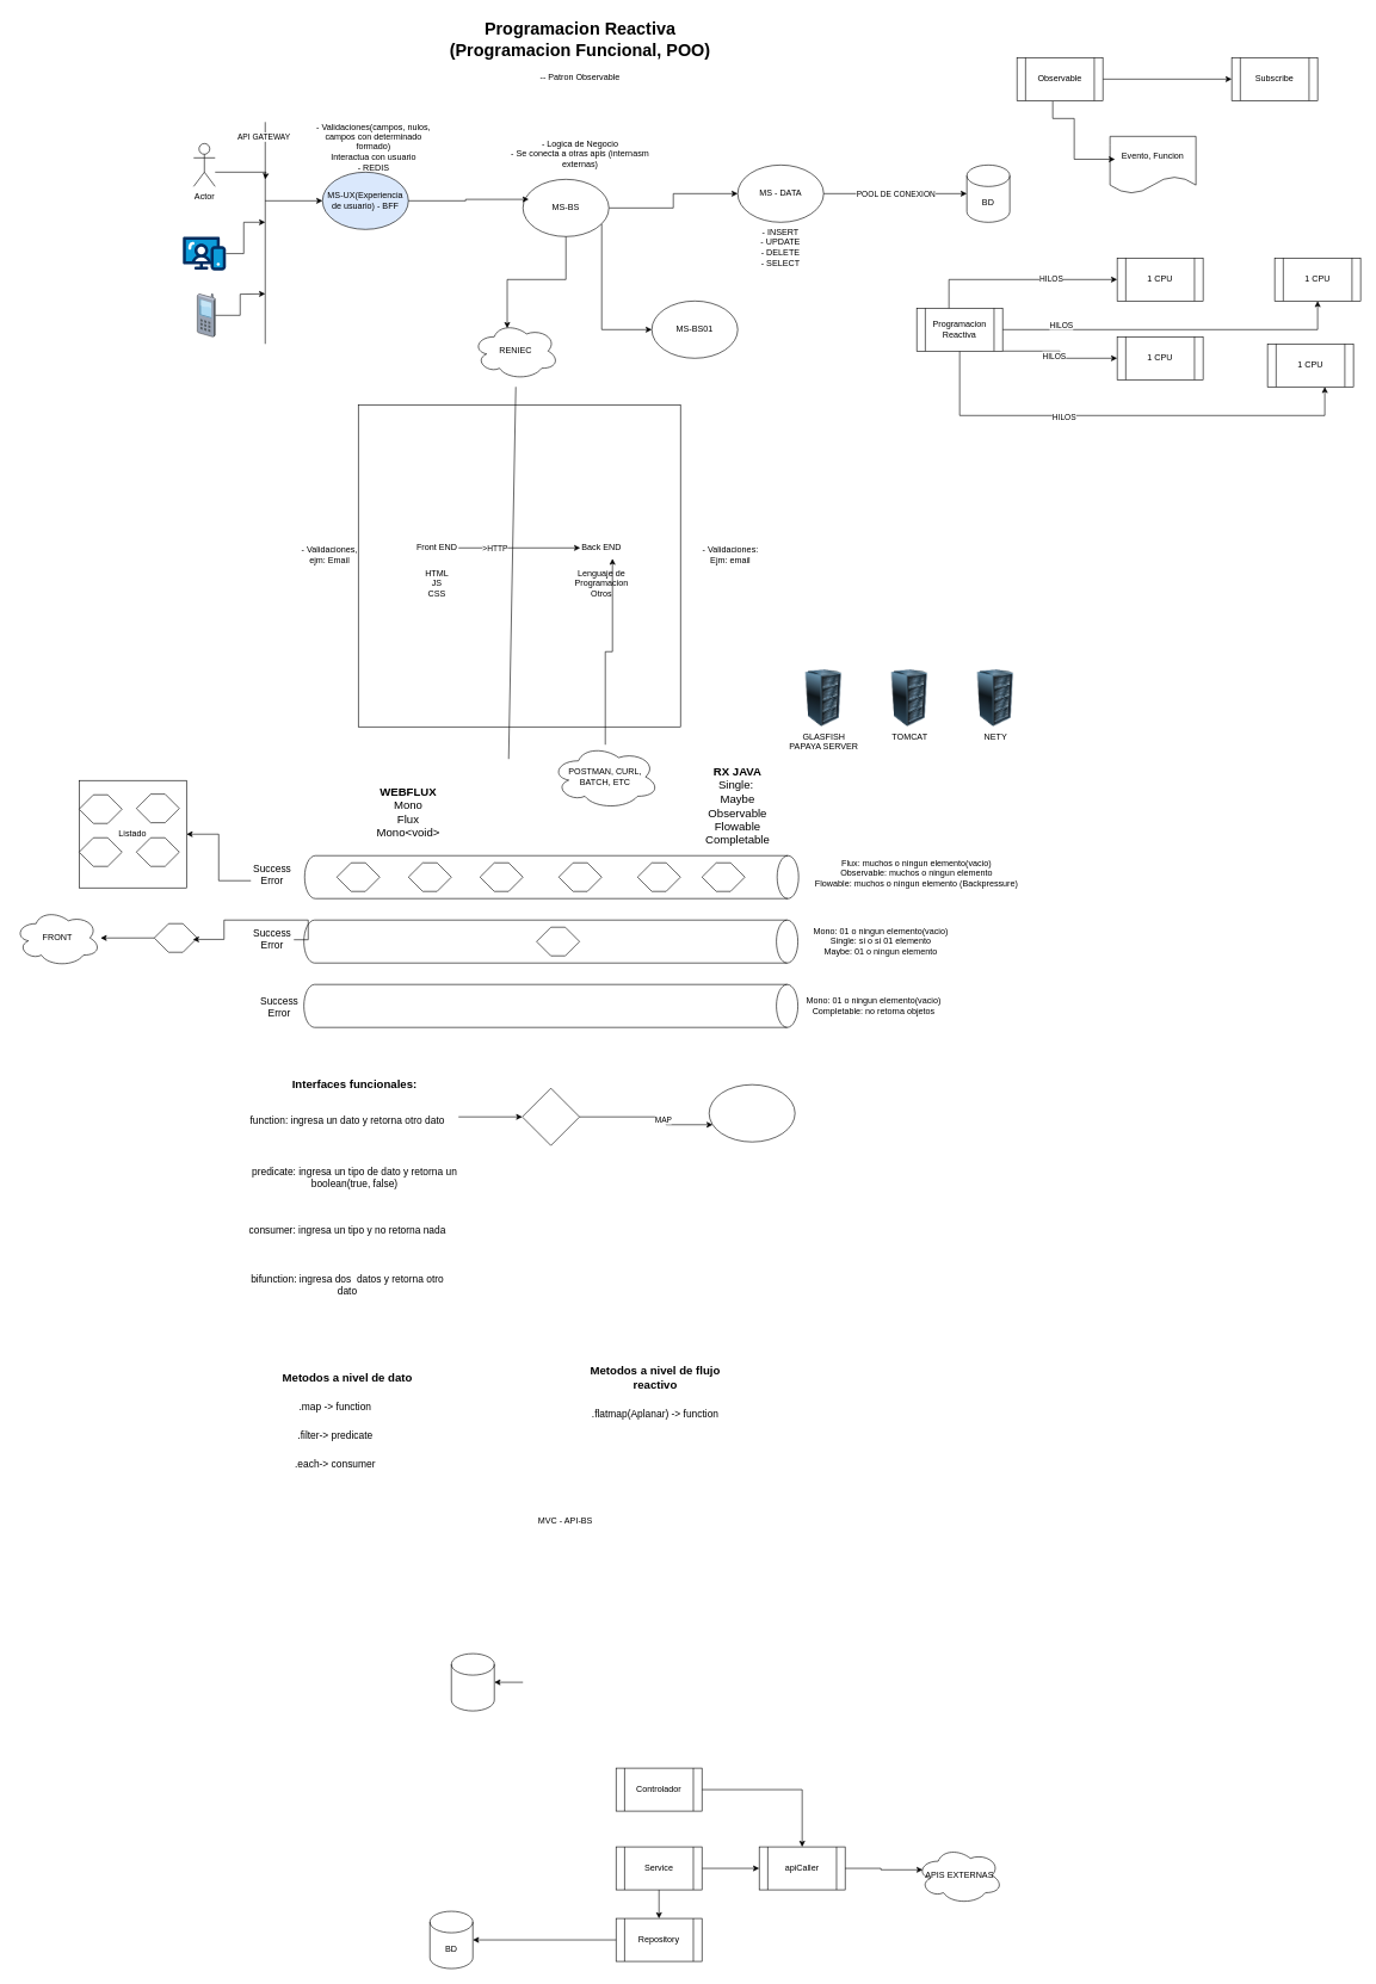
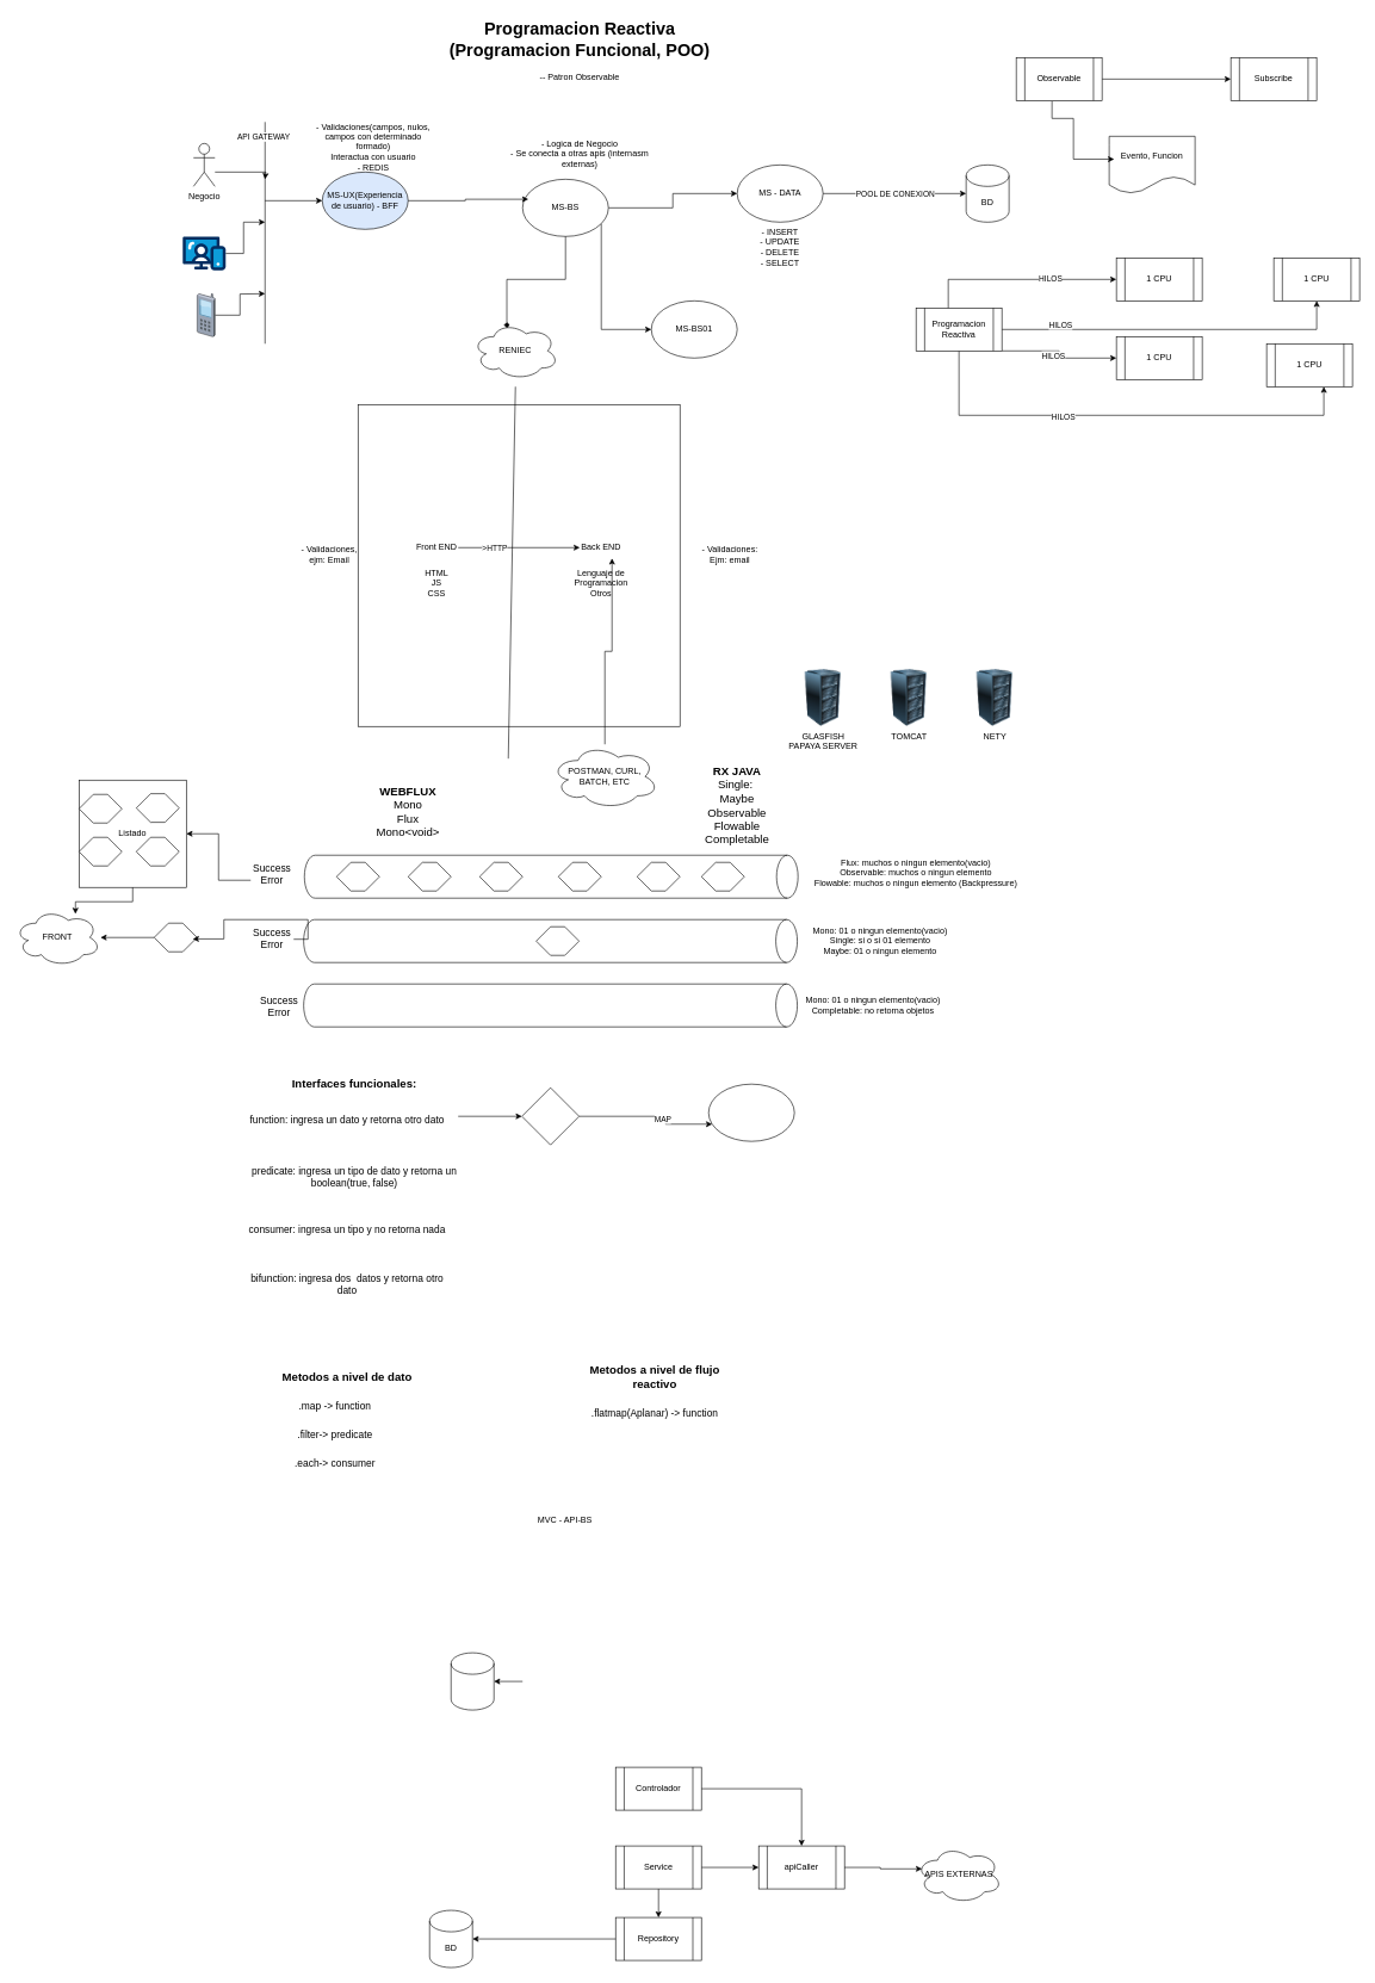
- <mxCell id="8" value="Actor" style="shape=umlActor;verticalLabelPosition=bottom;verticalAlign=top;html=1;outlineConnect=0;" parent="1" vertex="1"><mxGeometry x="270" y="200" width="30" height="60" as="geometry" /></mxCell>
+ <mxCell id="8" value="Negocio" style="shape=umlActor;verticalLabelPosition=bottom;verticalAlign=top;html=1;outlineConnect=0;" parent="1" vertex="1"><mxGeometry x="270" y="200" width="30" height="60" as="geometry" /></mxCell>
- <mxCell id="23" style="edgeStyle=orthogonalEdgeStyle;rounded=0;orthogonalLoop=1;jettySize=auto;html=1;entryX=0.4;entryY=0.1;entryDx=0;entryDy=0;entryPerimeter=0;" parent="1" source="5" target="22" edge="1"><mxGeometry relative="1" as="geometry" /></mxCell>
+ <mxCell id="23" style="edgeStyle=orthogonalEdgeStyle;rounded=0;orthogonalLoop=1;jettySize=auto;html=1;entryX=0.4;entryY=0.1;entryDx=0;entryDy=0;entryPerimeter=0;endArrow=diamond;" parent="1" source="5" target="22" edge="1"><mxGeometry relative="1" as="geometry" /></mxCell>
+ <mxCell id="118" style="edgeStyle=orthogonalEdgeStyle;rounded=0;orthogonalLoop=1;jettySize=auto;html=1;entryX=0.708;entryY=0.088;entryDx=0;entryDy=0;entryPerimeter=0;" parent="1" source="113" target="109" edge="1"><mxGeometry relative="1" as="geometry" /></mxCell>
